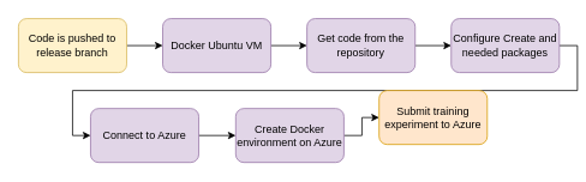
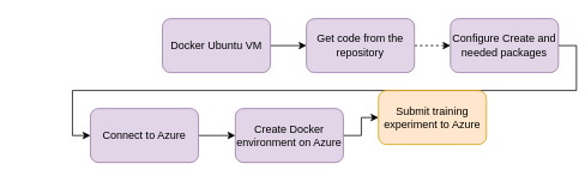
- <mxCell id="14" value="Code is pushed to release branch" style="rounded=1;whiteSpace=wrap;html=1;fillColor=#fff2cc;strokeColor=#d6b656;" vertex="1" parent="1"><mxGeometry x="20" y="20" width="120" height="60" as="geometry" /></mxCell>
- <mxCell id="13" style="edgeStyle=orthogonalEdgeStyle;rounded=0;orthogonalLoop=1;jettySize=auto;html=1;entryX=0;entryY=0.5;entryDx=0;entryDy=0;" edge="1" parent="1" source="14" target="5"><mxGeometry relative="1" as="geometry" /></mxCell>
- <mxCell id="2" style="edgeStyle=orthogonalEdgeStyle;rounded=0;orthogonalLoop=1;jettySize=auto;html=1;exitX=1;exitY=0.5;exitDx=0;exitDy=0;entryX=0;entryY=0.5;entryDx=0;entryDy=0;" edge="1" parent="1" source="3" target="7"><mxGeometry relative="1" as="geometry" /></mxCell>
+ <mxCell id="2" style="edgeStyle=orthogonalEdgeStyle;rounded=0;orthogonalLoop=1;jettySize=auto;html=1;exitX=1;exitY=0.5;exitDx=0;exitDy=0;entryX=0;entryY=0.5;entryDx=0;entryDy=0;dashed=1;" edge="1" parent="1" source="3" target="7"><mxGeometry relative="1" as="geometry" /></mxCell>
